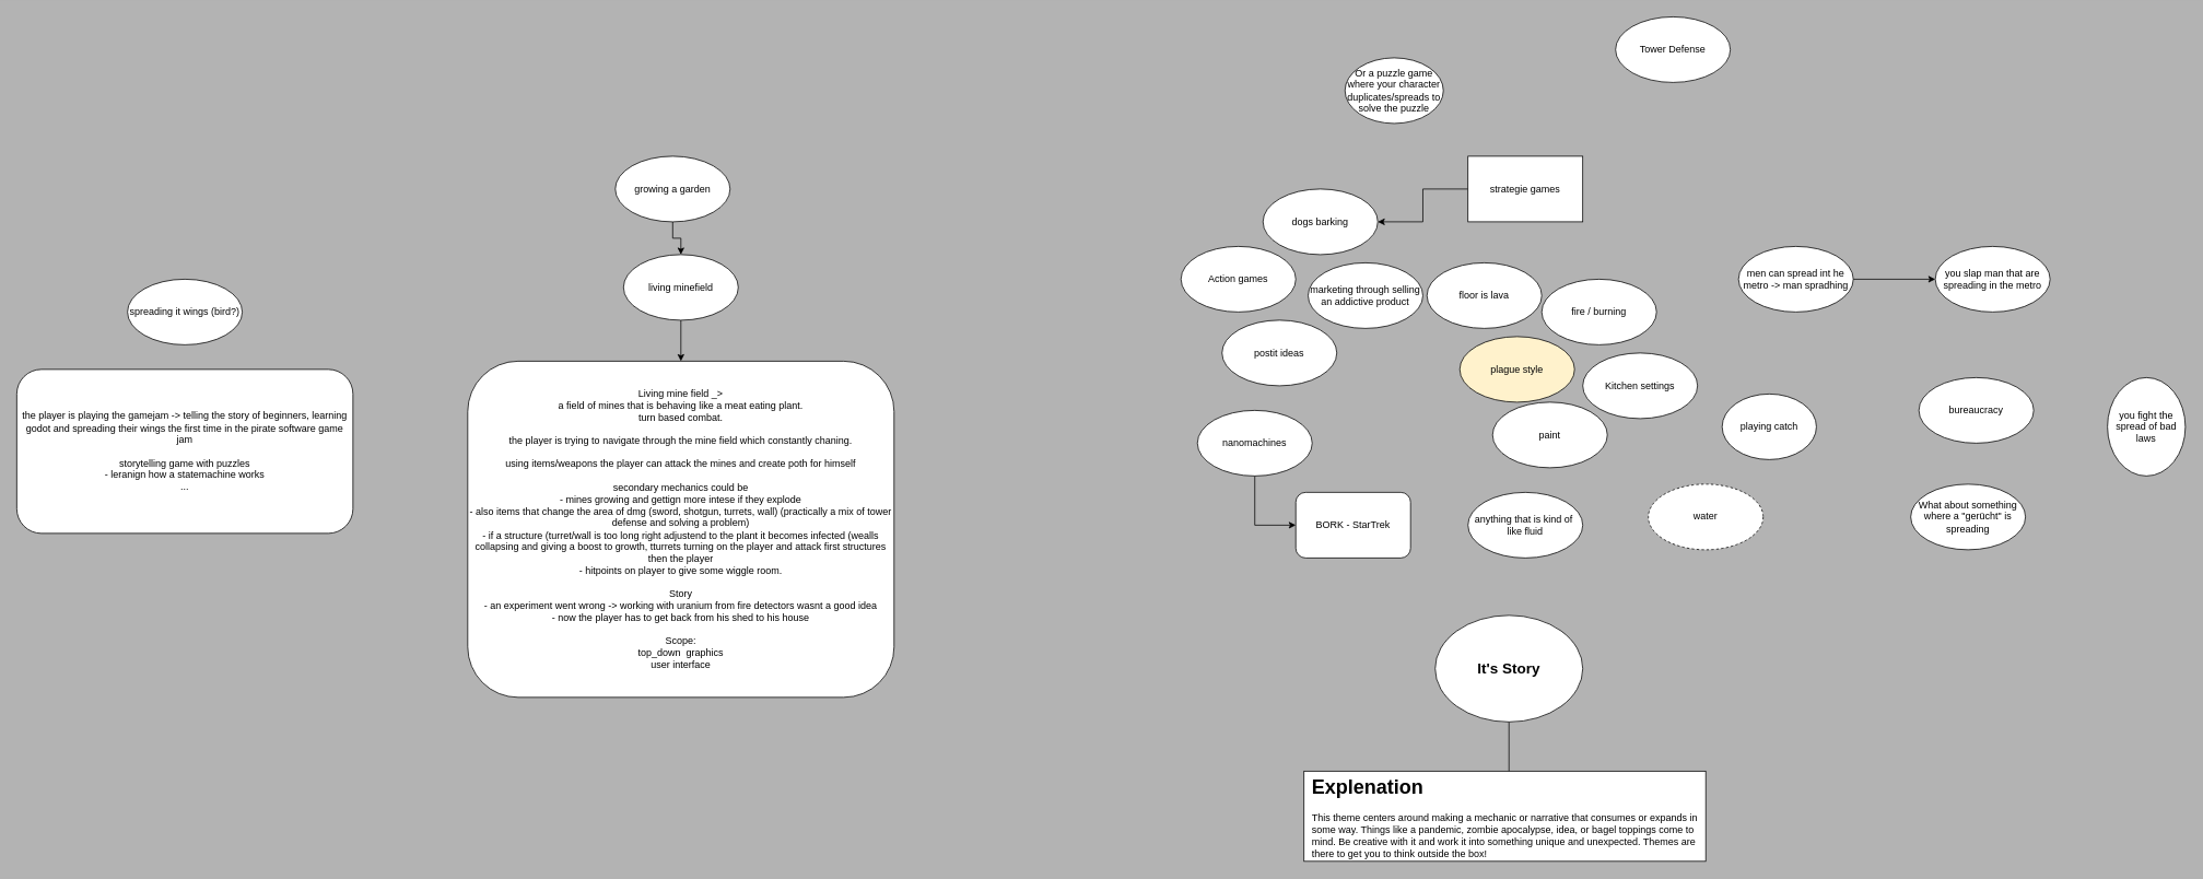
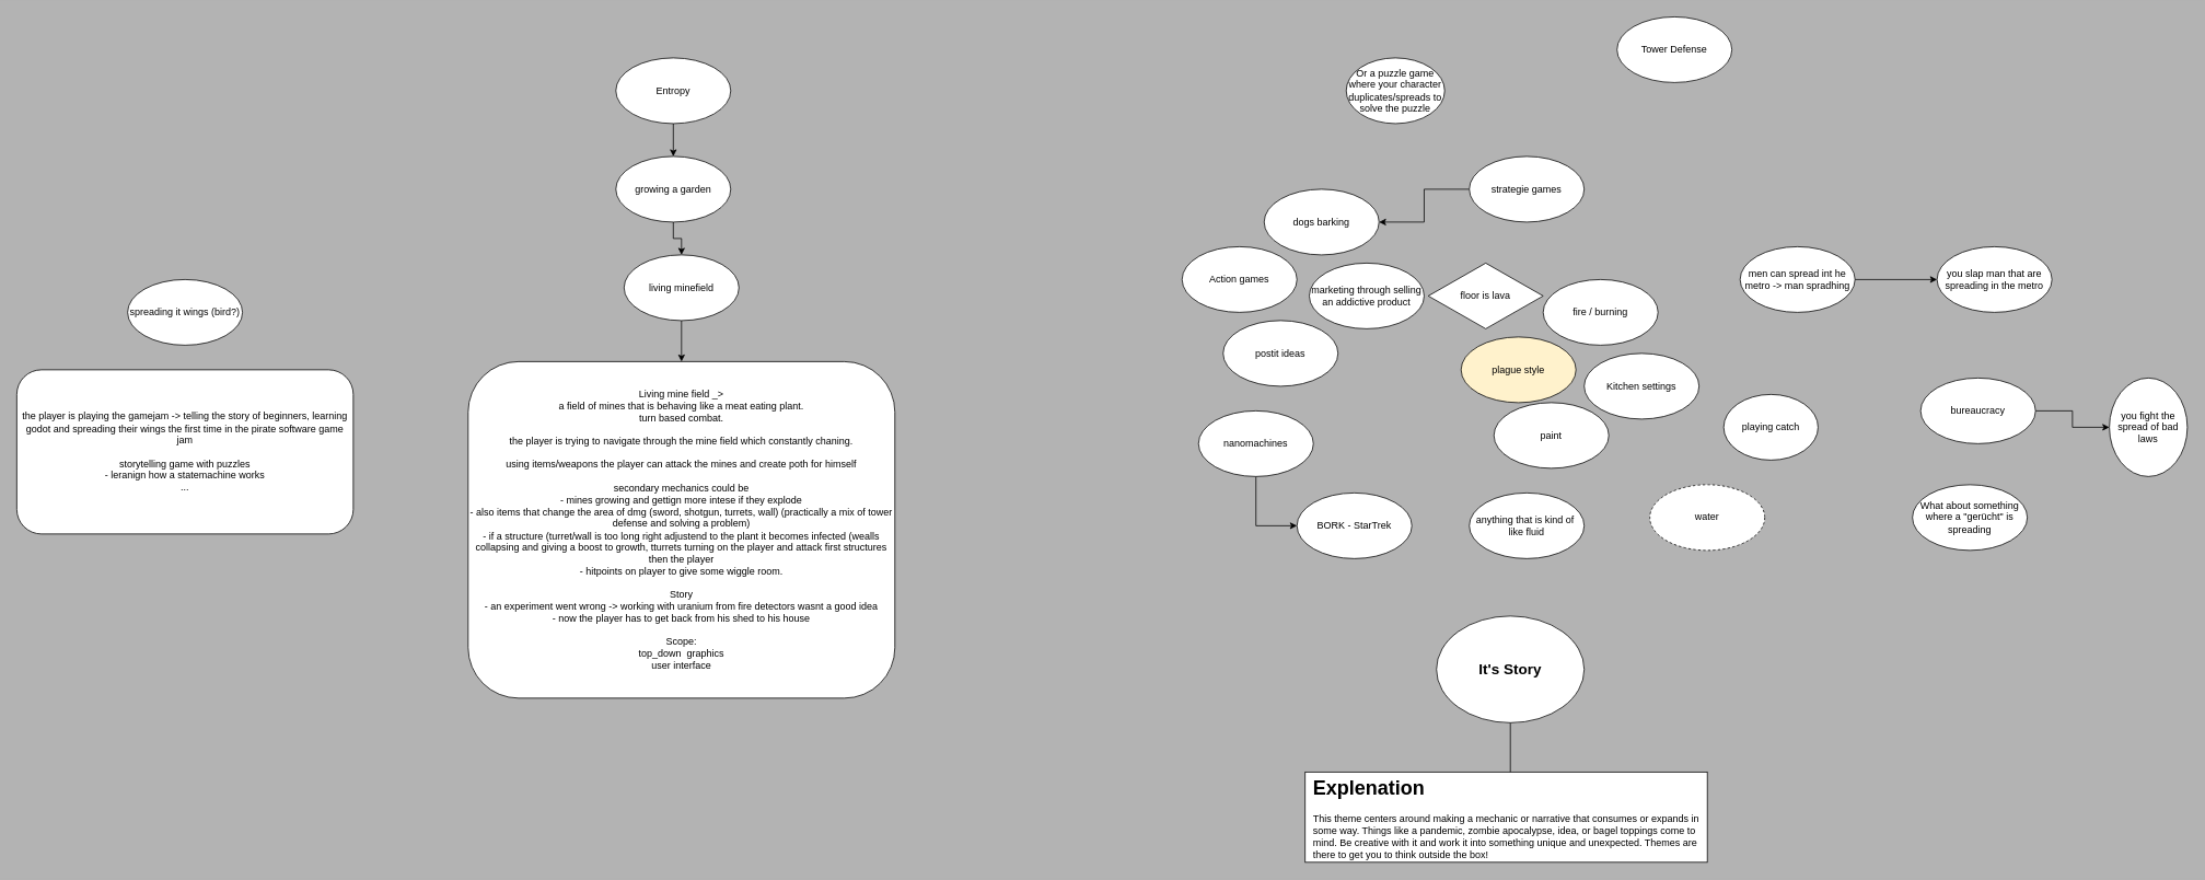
+ <mxCell id="38" value="Entropy" style="ellipse;whiteSpace=wrap;html=1;" parent="1" vertex="1"><mxGeometry x="750" y="70" width="140" height="80" as="geometry" /></mxCell>
+ <mxCell id="37" style="edgeStyle=orthogonalEdgeStyle;rounded=0;orthogonalLoop=1;jettySize=auto;html=1;entryX=0.5;entryY=0;entryDx=0;entryDy=0;" parent="1" source="38" target="15" edge="1"><mxGeometry relative="1" as="geometry" /></mxCell>
- <mxCell id="22" value="strategie games" style="whiteSpace=wrap;html=1;rounded=0;" parent="1" vertex="1"><mxGeometry x="1790" y="190" width="140" height="80" as="geometry" /></mxCell>
+ <mxCell id="22" value="strategie games" style="ellipse;whiteSpace=wrap;html=1;" parent="1" vertex="1"><mxGeometry x="1790" y="190" width="140" height="80" as="geometry" /></mxCell>
- <mxCell id="13" value="floor is lava" style="ellipse;whiteSpace=wrap;html=1;" parent="1" vertex="1"><mxGeometry x="1740" y="320" width="140" height="80" as="geometry" /></mxCell>
+ <mxCell id="13" value="floor is lava" style="rhombus;whiteSpace=wrap;html=1;" parent="1" vertex="1"><mxGeometry x="1740" y="320" width="140" height="80" as="geometry" /></mxCell>
+ <mxCell id="32" style="edgeStyle=orthogonalEdgeStyle;rounded=0;orthogonalLoop=1;jettySize=auto;html=1;" parent="1" source="33" target="34" edge="1"><mxGeometry relative="1" as="geometry" /></mxCell>
- <mxCell id="28" value="BORK - StarTrek" style="whiteSpace=wrap;html=1;rounded=1;" parent="1" vertex="1"><mxGeometry x="1580" y="600" width="140" height="80" as="geometry" /></mxCell>
+ <mxCell id="28" value="BORK - StarTrek" style="ellipse;whiteSpace=wrap;html=1;" parent="1" vertex="1"><mxGeometry x="1580" y="600" width="140" height="80" as="geometry" /></mxCell>
